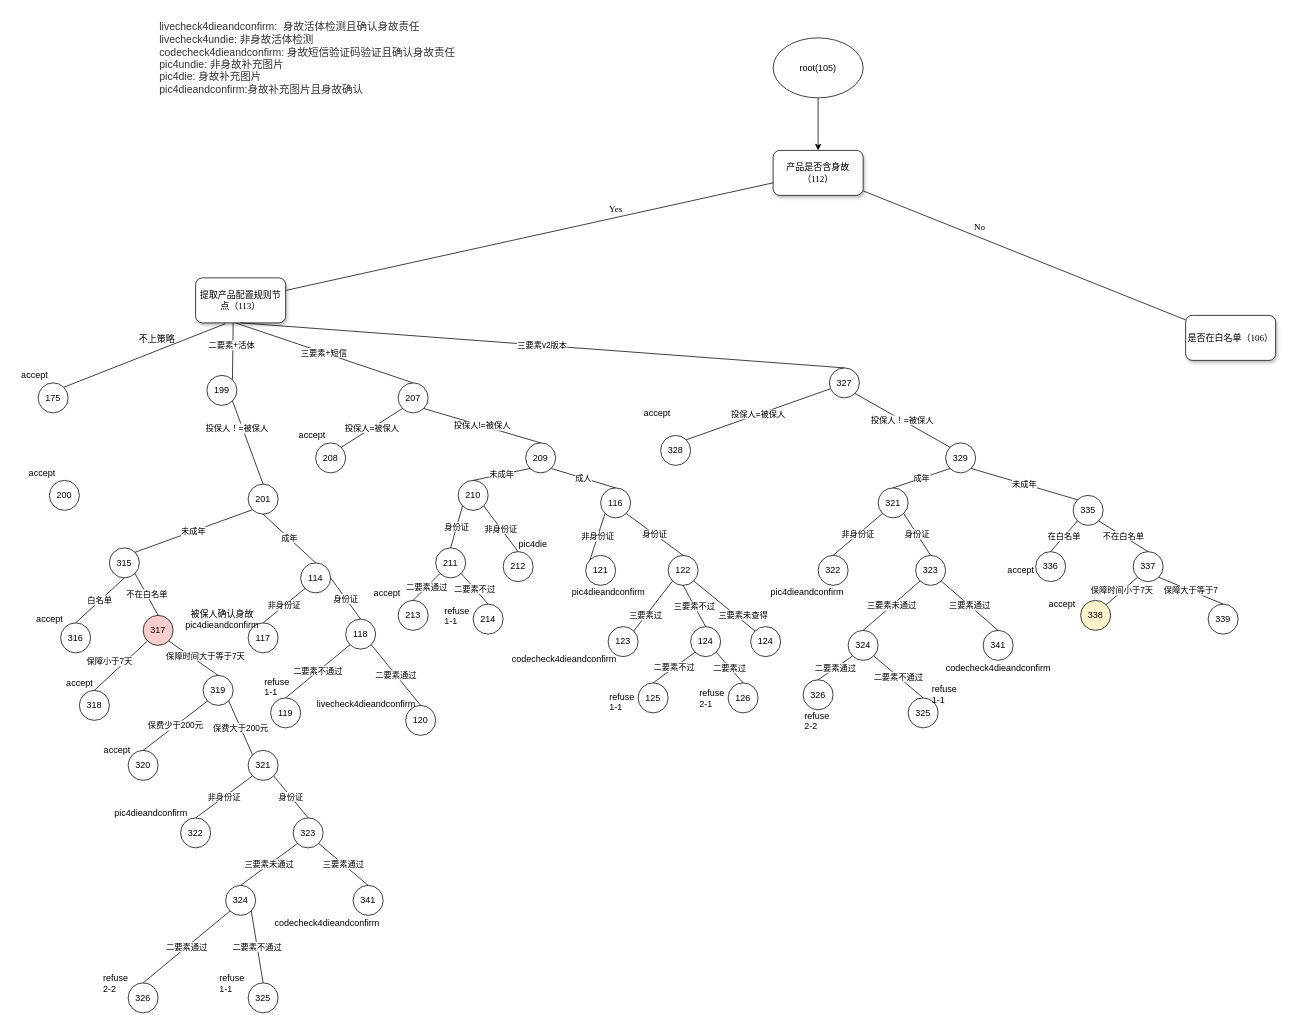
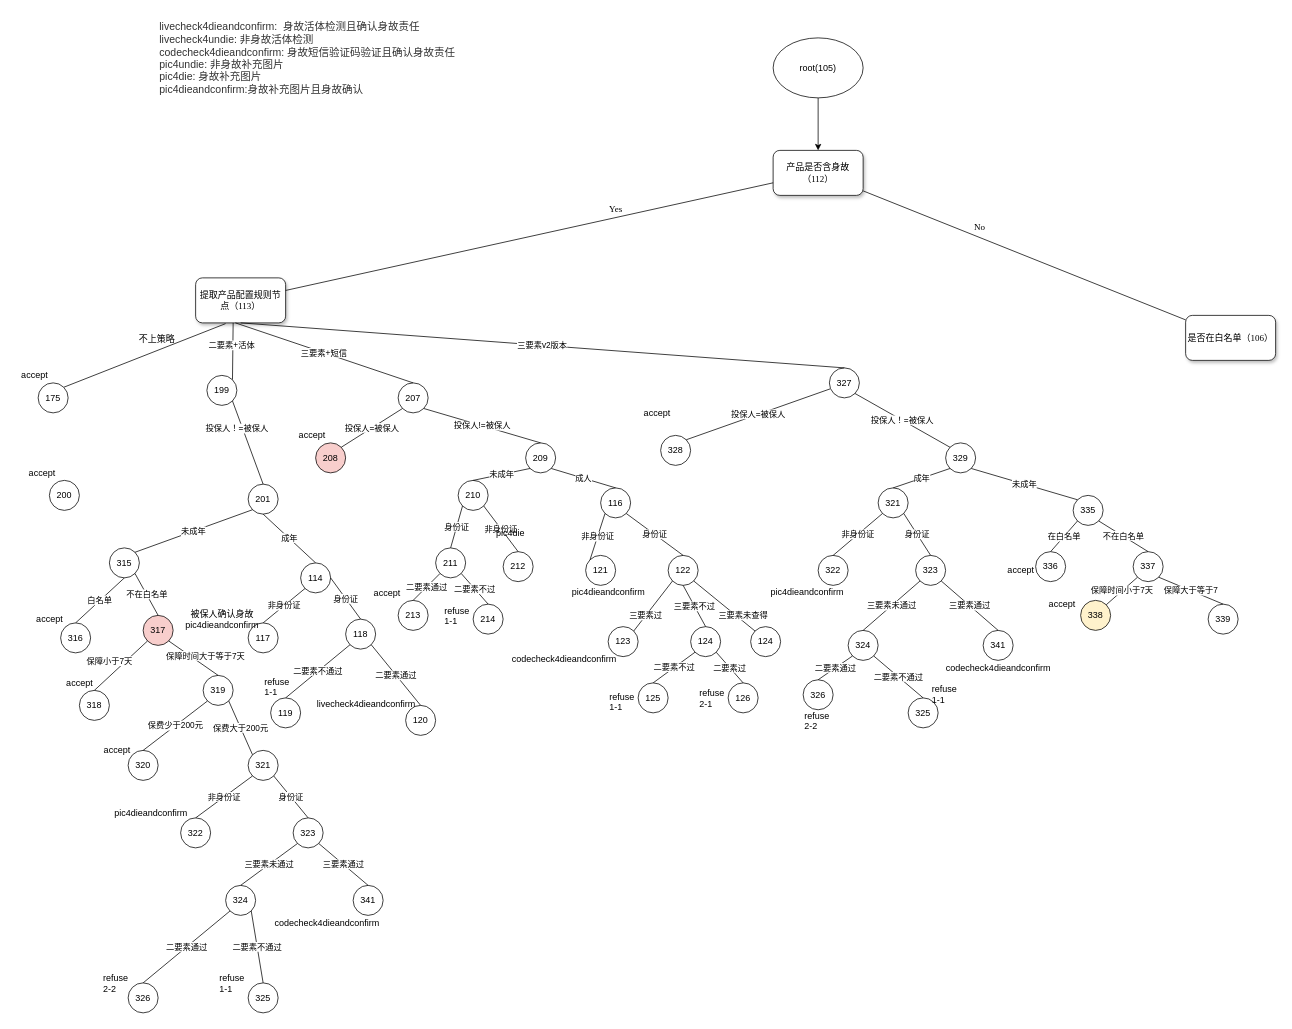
- <mxCell id="55" value="208" style="ellipse;whiteSpace=wrap;html=1;aspect=fixed;" vertex="1" parent="1"><mxGeometry x="420" y="590" width="40" height="40" as="geometry" /></mxCell>
+ <mxCell id="55" value="208" style="ellipse;whiteSpace=wrap;html=1;aspect=fixed;fillColor=#f8cecc;" vertex="1" parent="1"><mxGeometry x="420" y="590" width="40" height="40" as="geometry" /></mxCell>
- <mxCell id="74" value="pic4die" style="text;html=1;strokeColor=none;fillColor=none;align=center;verticalAlign=middle;whiteSpace=wrap;rounded=0;" vertex="1" parent="1"><mxGeometry x="690" y="715" width="40" height="20" as="geometry" /></mxCell>
+ <mxCell id="74" value="pic4die" style="text;html=1;strokeColor=none;fillColor=none;align=center;verticalAlign=middle;whiteSpace=wrap;rounded=0;" vertex="1" parent="1"><mxGeometry x="660" y="700" width="40" height="20" as="geometry" /></mxCell>
